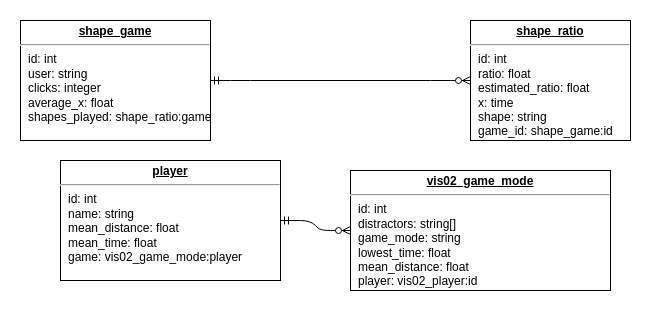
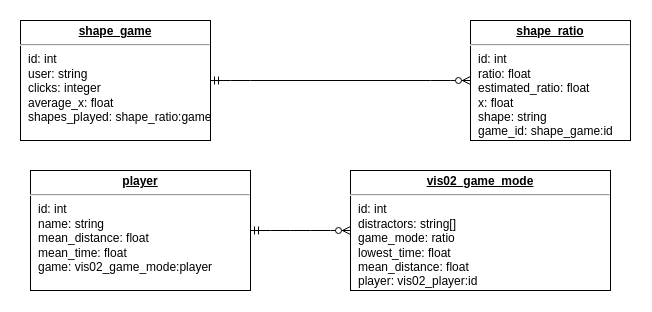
- <mxCell id="3" value="&lt;p style=&quot;margin: 0px ; margin-top: 4px ; text-align: center ; text-decoration: underline&quot;&gt;&lt;b&gt;shape_ratio&lt;/b&gt;&lt;/p&gt;&lt;hr&gt;&lt;p style=&quot;margin: 0px ; margin-left: 8px&quot;&gt;id: int&lt;/p&gt;&lt;p style=&quot;margin: 0px ; margin-left: 8px&quot;&gt;ratio: float&lt;br&gt;estimated_ratio: float&lt;/p&gt;&lt;p style=&quot;margin: 0px ; margin-left: 8px&quot;&gt;x: time&lt;br&gt;&lt;/p&gt;&lt;p style=&quot;margin: 0px ; margin-left: 8px&quot;&gt;shape: string&lt;br&gt;&lt;/p&gt;&lt;p style=&quot;margin: 0px ; margin-left: 8px&quot;&gt;game_id: shape_game:id&lt;/p&gt;" style="verticalAlign=top;align=left;overflow=fill;fontSize=12;fontFamily=Helvetica;html=1;rounded=0;shadow=0;comic=0;labelBackgroundColor=none;strokeWidth=1" parent="1" vertex="1"><mxGeometry x="470" y="20" width="160" height="120" as="geometry" /></mxCell>
+ <mxCell id="3" value="&lt;p style=&quot;margin: 0px ; margin-top: 4px ; text-align: center ; text-decoration: underline&quot;&gt;&lt;b&gt;shape_ratio&lt;/b&gt;&lt;/p&gt;&lt;hr&gt;&lt;p style=&quot;margin: 0px ; margin-left: 8px&quot;&gt;id: int&lt;/p&gt;&lt;p style=&quot;margin: 0px ; margin-left: 8px&quot;&gt;ratio: float&lt;br&gt;estimated_ratio: float&lt;/p&gt;&lt;p style=&quot;margin: 0px ; margin-left: 8px&quot;&gt;x: float&lt;br&gt;&lt;/p&gt;&lt;p style=&quot;margin: 0px ; margin-left: 8px&quot;&gt;shape: string&lt;br&gt;&lt;/p&gt;&lt;p style=&quot;margin: 0px ; margin-left: 8px&quot;&gt;game_id: shape_game:id&lt;/p&gt;" style="verticalAlign=top;align=left;overflow=fill;fontSize=12;fontFamily=Helvetica;html=1;rounded=0;shadow=0;comic=0;labelBackgroundColor=none;strokeWidth=1" parent="1" vertex="1"><mxGeometry x="470" y="20" width="160" height="120" as="geometry" /></mxCell>
- <mxCell id="5" value="&lt;p style=&quot;margin: 0px ; margin-top: 4px ; text-align: center ; text-decoration: underline&quot;&gt;&lt;b&gt;player&lt;/b&gt;&lt;/p&gt;&lt;hr&gt;&lt;p style=&quot;margin: 0px ; margin-left: 8px&quot;&gt;id: int&lt;/p&gt;&lt;p style=&quot;margin: 0px ; margin-left: 8px&quot;&gt;name: string&lt;br&gt;&lt;/p&gt;&lt;p style=&quot;margin: 0px 0px 0px 8px&quot;&gt;mean_distance: float&lt;/p&gt;&lt;p style=&quot;margin: 0px 0px 0px 8px&quot;&gt;mean_time: float&lt;/p&gt;&lt;p style=&quot;margin: 0px ; margin-left: 8px&quot;&gt;game: vis02_game_mode:player&lt;/p&gt;" style="verticalAlign=top;align=left;overflow=fill;fontSize=12;fontFamily=Helvetica;html=1;rounded=0;shadow=0;comic=0;labelBackgroundColor=none;strokeWidth=1" vertex="1" parent="1"><mxGeometry x="60" y="160" width="220" height="120" as="geometry" /></mxCell>
+ <mxCell id="5" value="&lt;p style=&quot;margin: 0px ; margin-top: 4px ; text-align: center ; text-decoration: underline&quot;&gt;&lt;b&gt;player&lt;/b&gt;&lt;/p&gt;&lt;hr&gt;&lt;p style=&quot;margin: 0px ; margin-left: 8px&quot;&gt;id: int&lt;/p&gt;&lt;p style=&quot;margin: 0px ; margin-left: 8px&quot;&gt;name: string&lt;br&gt;&lt;/p&gt;&lt;p style=&quot;margin: 0px 0px 0px 8px&quot;&gt;mean_distance: float&lt;/p&gt;&lt;p style=&quot;margin: 0px 0px 0px 8px&quot;&gt;mean_time: float&lt;/p&gt;&lt;p style=&quot;margin: 0px ; margin-left: 8px&quot;&gt;game: vis02_game_mode:player&lt;/p&gt;" style="verticalAlign=top;align=left;overflow=fill;fontSize=12;fontFamily=Helvetica;html=1;rounded=0;shadow=0;comic=0;labelBackgroundColor=none;strokeWidth=1" vertex="1" parent="1"><mxGeometry x="30" y="170" width="220" height="120" as="geometry" /></mxCell>
- <mxCell id="4" value="&lt;p style=&quot;margin: 0px ; margin-top: 4px ; text-align: center ; text-decoration: underline&quot;&gt;&lt;b&gt;vis02_game_mode&lt;/b&gt;&lt;/p&gt;&lt;hr&gt;&lt;p style=&quot;margin: 0px ; margin-left: 8px&quot;&gt;id: int&lt;br&gt;distractors: string[]&lt;/p&gt;&lt;p style=&quot;margin: 0px ; margin-left: 8px&quot;&gt;game_mode: string&lt;br&gt;&lt;/p&gt;&lt;p style=&quot;margin: 0px ; margin-left: 8px&quot;&gt;lowest_time: float&lt;br&gt;&lt;/p&gt;&lt;p style=&quot;margin: 0px ; margin-left: 8px&quot;&gt;mean_distance: float&lt;br&gt;&lt;/p&gt;&lt;p style=&quot;margin: 0px ; margin-left: 8px&quot;&gt;player: vis02_player:id&lt;/p&gt;" style="verticalAlign=top;align=left;overflow=fill;fontSize=12;fontFamily=Helvetica;html=1;rounded=0;shadow=0;comic=0;labelBackgroundColor=none;strokeWidth=1" vertex="1" parent="1"><mxGeometry x="350" y="170" width="260" height="120" as="geometry" /></mxCell>
+ <mxCell id="4" value="&lt;p style=&quot;margin: 0px ; margin-top: 4px ; text-align: center ; text-decoration: underline&quot;&gt;&lt;b&gt;vis02_game_mode&lt;/b&gt;&lt;/p&gt;&lt;hr&gt;&lt;p style=&quot;margin: 0px ; margin-left: 8px&quot;&gt;id: int&lt;br&gt;distractors: string[]&lt;/p&gt;&lt;p style=&quot;margin: 0px ; margin-left: 8px&quot;&gt;game_mode: ratio&lt;br&gt;&lt;/p&gt;&lt;p style=&quot;margin: 0px ; margin-left: 8px&quot;&gt;lowest_time: float&lt;br&gt;&lt;/p&gt;&lt;p style=&quot;margin: 0px ; margin-left: 8px&quot;&gt;mean_distance: float&lt;br&gt;&lt;/p&gt;&lt;p style=&quot;margin: 0px ; margin-left: 8px&quot;&gt;player: vis02_player:id&lt;/p&gt;" style="verticalAlign=top;align=left;overflow=fill;fontSize=12;fontFamily=Helvetica;html=1;rounded=0;shadow=0;comic=0;labelBackgroundColor=none;strokeWidth=1" vertex="1" parent="1"><mxGeometry x="350" y="170" width="260" height="120" as="geometry" /></mxCell>
